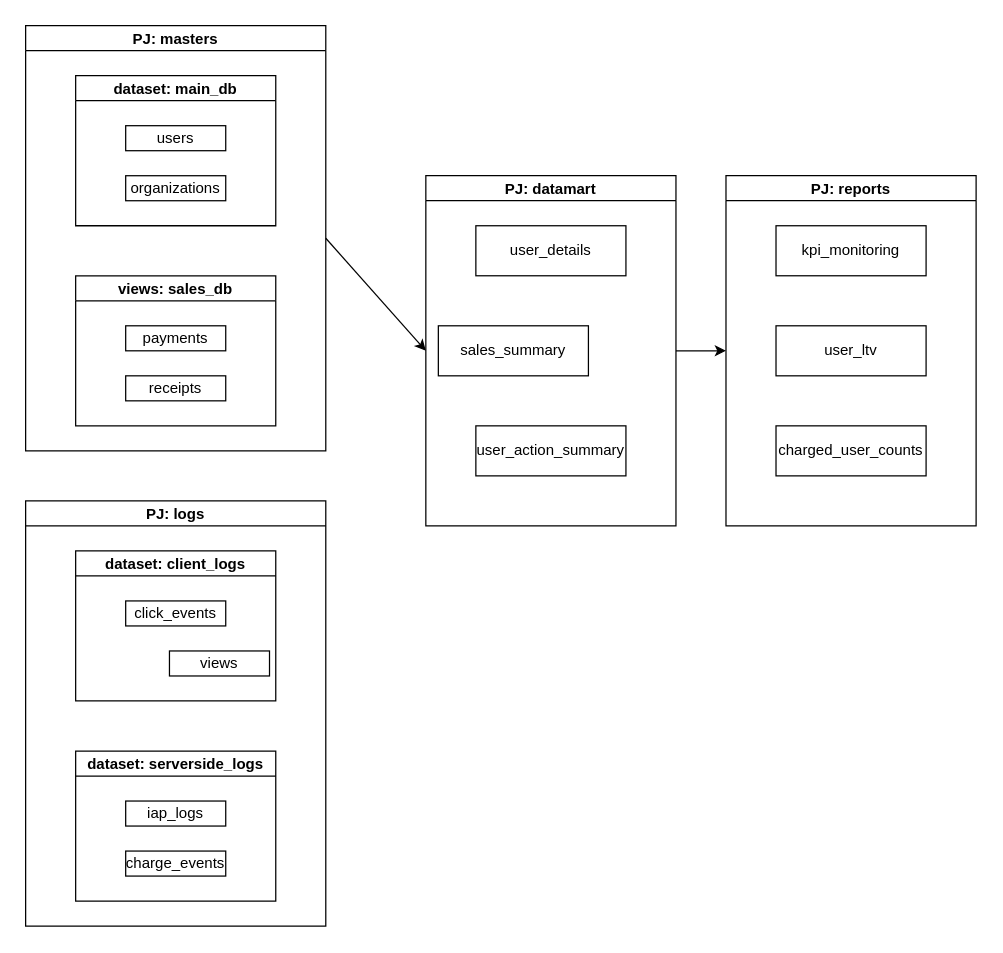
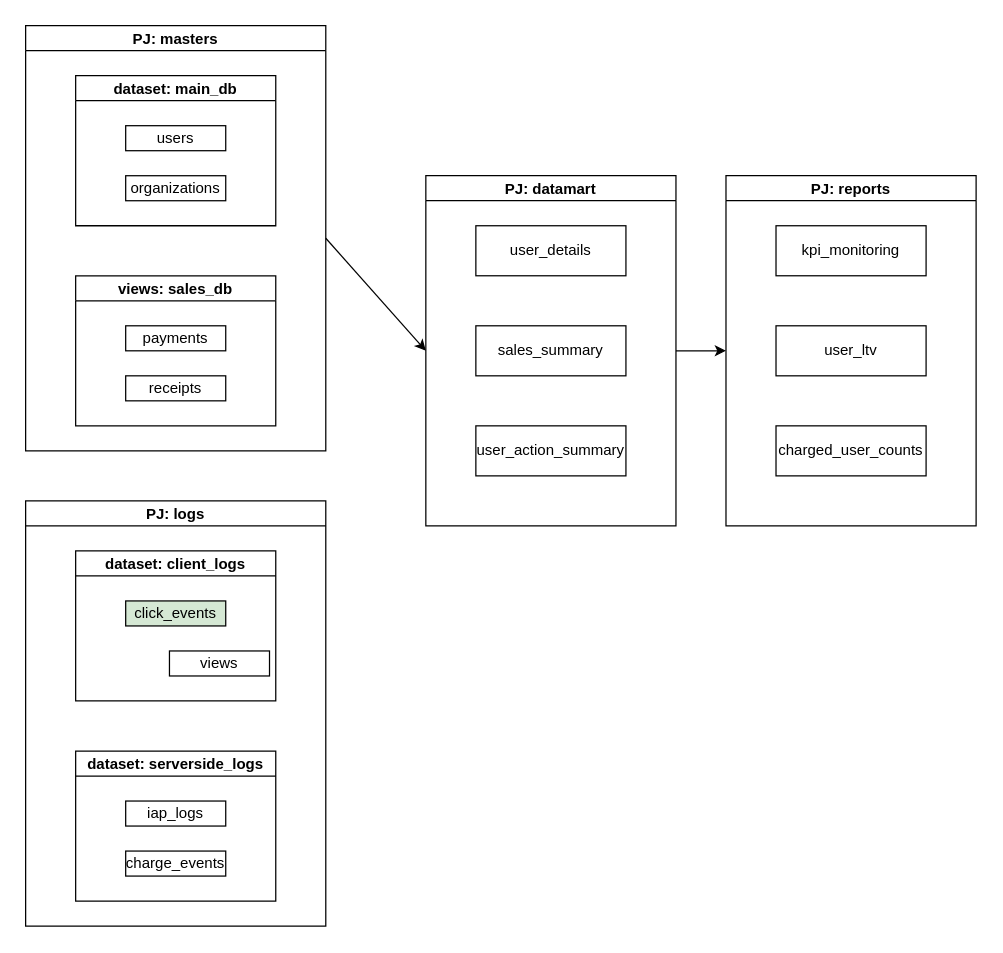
- <mxCell id="6" value="sales_summary" style="whiteSpace=wrap;html=1;treeFolding=1;treeMoving=1;newEdgeStyle={&quot;edgeStyle&quot;:&quot;elbowEdgeStyle&quot;,&quot;startArrow&quot;:&quot;none&quot;,&quot;endArrow&quot;:&quot;none&quot;};" vertex="1" parent="1"><mxGeometry x="350" y="260" width="120" height="40" as="geometry" /></mxCell>
+ <mxCell id="6" value="sales_summary" style="whiteSpace=wrap;html=1;treeFolding=1;treeMoving=1;newEdgeStyle={&quot;edgeStyle&quot;:&quot;elbowEdgeStyle&quot;,&quot;startArrow&quot;:&quot;none&quot;,&quot;endArrow&quot;:&quot;none&quot;};" vertex="1" parent="1"><mxGeometry x="380" y="260" width="120" height="40" as="geometry" /></mxCell>
- <mxCell id="21" value="click_events" style="whiteSpace=wrap;html=1;treeFolding=1;treeMoving=1;newEdgeStyle={&quot;edgeStyle&quot;:&quot;elbowEdgeStyle&quot;,&quot;startArrow&quot;:&quot;none&quot;,&quot;endArrow&quot;:&quot;none&quot;};" vertex="1" parent="20"><mxGeometry x="40" y="40" width="80" height="20" as="geometry" /></mxCell>
+ <mxCell id="21" value="click_events" style="whiteSpace=wrap;html=1;treeFolding=1;treeMoving=1;newEdgeStyle={&quot;edgeStyle&quot;:&quot;elbowEdgeStyle&quot;,&quot;startArrow&quot;:&quot;none&quot;,&quot;endArrow&quot;:&quot;none&quot;};fillColor=#d5e8d4;" vertex="1" parent="20"><mxGeometry x="40" y="40" width="80" height="20" as="geometry" /></mxCell>
